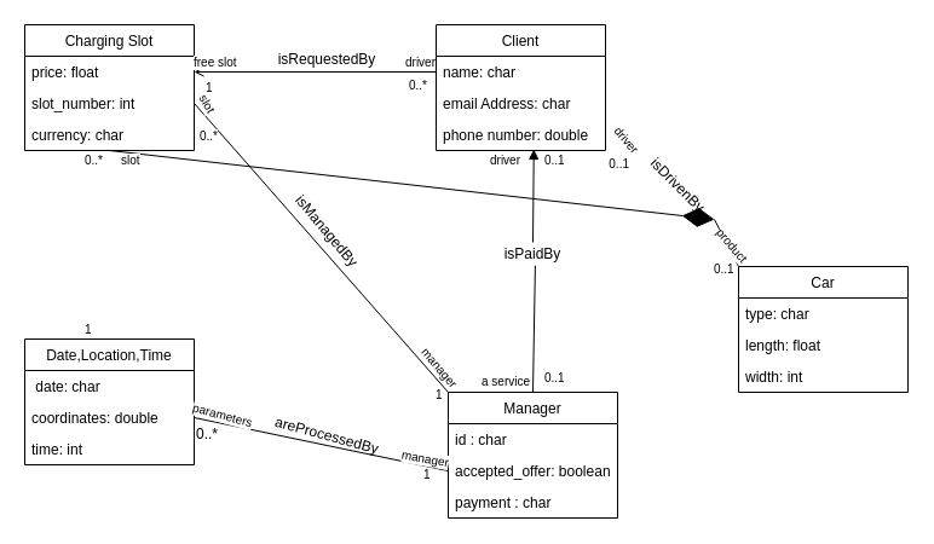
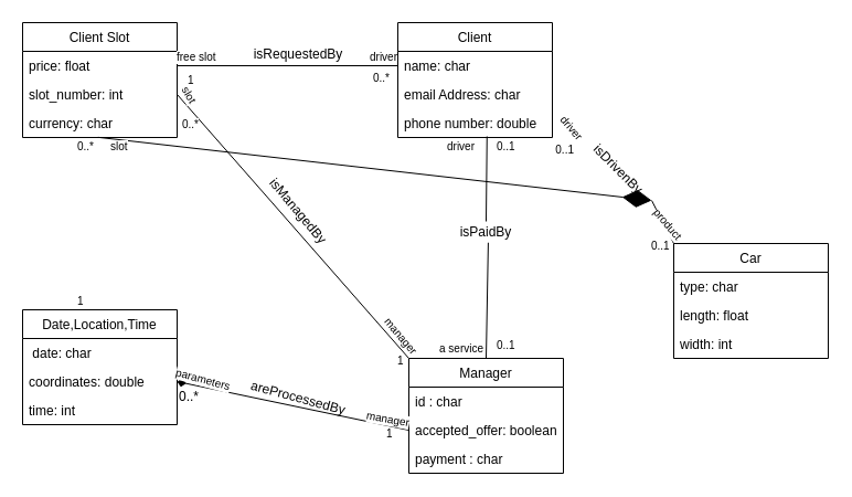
- <mxCell id="14" value="Charging Slot" style="swimlane;fontStyle=0;childLayout=stackLayout;horizontal=1;startSize=26;fillColor=none;horizontalStack=0;resizeParent=1;resizeParentMax=0;resizeLast=0;collapsible=1;marginBottom=0;" vertex="1" parent="1"><mxGeometry x="20" y="20" width="140" height="104" as="geometry" /></mxCell>
+ <mxCell id="14" value="Client Slot" style="swimlane;fontStyle=0;childLayout=stackLayout;horizontal=1;startSize=26;fillColor=none;horizontalStack=0;resizeParent=1;resizeParentMax=0;resizeLast=0;collapsible=1;marginBottom=0;" vertex="1" parent="1"><mxGeometry x="20" y="20" width="140" height="104" as="geometry" /></mxCell>
- <mxCell id="33" value="free slot" style="resizable=0;html=1;align=left;verticalAlign=bottom;labelBackgroundColor=#ffffff;fontSize=10;fillColor=#f8cecc;" connectable="0" vertex="1" parent="1"><mxGeometry x="150" y="49" as="geometry"><mxPoint x="8" y="10" as="offset" /></mxGeometry></mxCell>
+ <mxCell id="33" value="free slot" style="resizable=0;html=1;align=left;verticalAlign=bottom;labelBackgroundColor=#ffffff;fontSize=10;" connectable="0" vertex="1" parent="1"><mxGeometry x="150" y="49" as="geometry"><mxPoint x="8" y="10" as="offset" /></mxGeometry></mxCell>
- <mxCell id="31" value="" style="endArrow=open;html=1;entryX=1;entryY=0.5;entryDx=0;entryDy=0;exitX=0;exitY=0.5;exitDx=0;exitDy=0;" edge="1" parent="1" source="11" target="15"><mxGeometry width="50" height="50" relative="1" as="geometry"><mxPoint x="350" y="233" as="sourcePoint" /><mxPoint x="240" y="124" as="targetPoint" /></mxGeometry></mxCell>
+ <mxCell id="31" value="" style="endArrow=none;html=1;entryX=1;entryY=0.5;entryDx=0;entryDy=0;exitX=0;exitY=0.5;exitDx=0;exitDy=0;" edge="1" parent="1" source="11" target="15"><mxGeometry width="50" height="50" relative="1" as="geometry"><mxPoint x="350" y="233" as="sourcePoint" /><mxPoint x="240" y="124" as="targetPoint" /></mxGeometry></mxCell>
- <mxCell id="50" value="" style="endArrow=block;html=1;entryX=0.577;entryY=0.962;entryDx=0;entryDy=0;entryPerimeter=0;exitX=0.5;exitY=0;exitDx=0;exitDy=0;" edge="1" parent="1" source="51" target="13"><mxGeometry width="50" height="50" relative="1" as="geometry"><mxPoint x="400" y="360" as="sourcePoint" /><mxPoint x="450" y="310" as="targetPoint" /></mxGeometry></mxCell>
+ <mxCell id="50" value="" style="endArrow=none;html=1;entryX=0.577;entryY=0.962;entryDx=0;entryDy=0;entryPerimeter=0;exitX=0.5;exitY=0;exitDx=0;exitDy=0;" edge="1" parent="1" source="51" target="13"><mxGeometry width="50" height="50" relative="1" as="geometry"><mxPoint x="400" y="360" as="sourcePoint" /><mxPoint x="450" y="310" as="targetPoint" /></mxGeometry></mxCell>
- <mxCell id="46" value="" style="endArrow=none;html=1;entryX=1;entryY=0.5;entryDx=0;entryDy=0;exitX=0;exitY=0.5;exitDx=0;exitDy=0;" edge="1" parent="1" source="20" target="4"><mxGeometry width="50" height="50" relative="1" as="geometry"><mxPoint x="360" y="360" as="sourcePoint" /><mxPoint x="160" y="360" as="targetPoint" /></mxGeometry></mxCell>
+ <mxCell id="46" value="" style="endArrow=diamond;html=1;entryX=1;entryY=0.5;entryDx=0;entryDy=0;exitX=0;exitY=0.5;exitDx=0;exitDy=0;" edge="1" parent="1" source="20" target="4"><mxGeometry width="50" height="50" relative="1" as="geometry"><mxPoint x="360" y="360" as="sourcePoint" /><mxPoint x="160" y="360" as="targetPoint" /></mxGeometry></mxCell>
